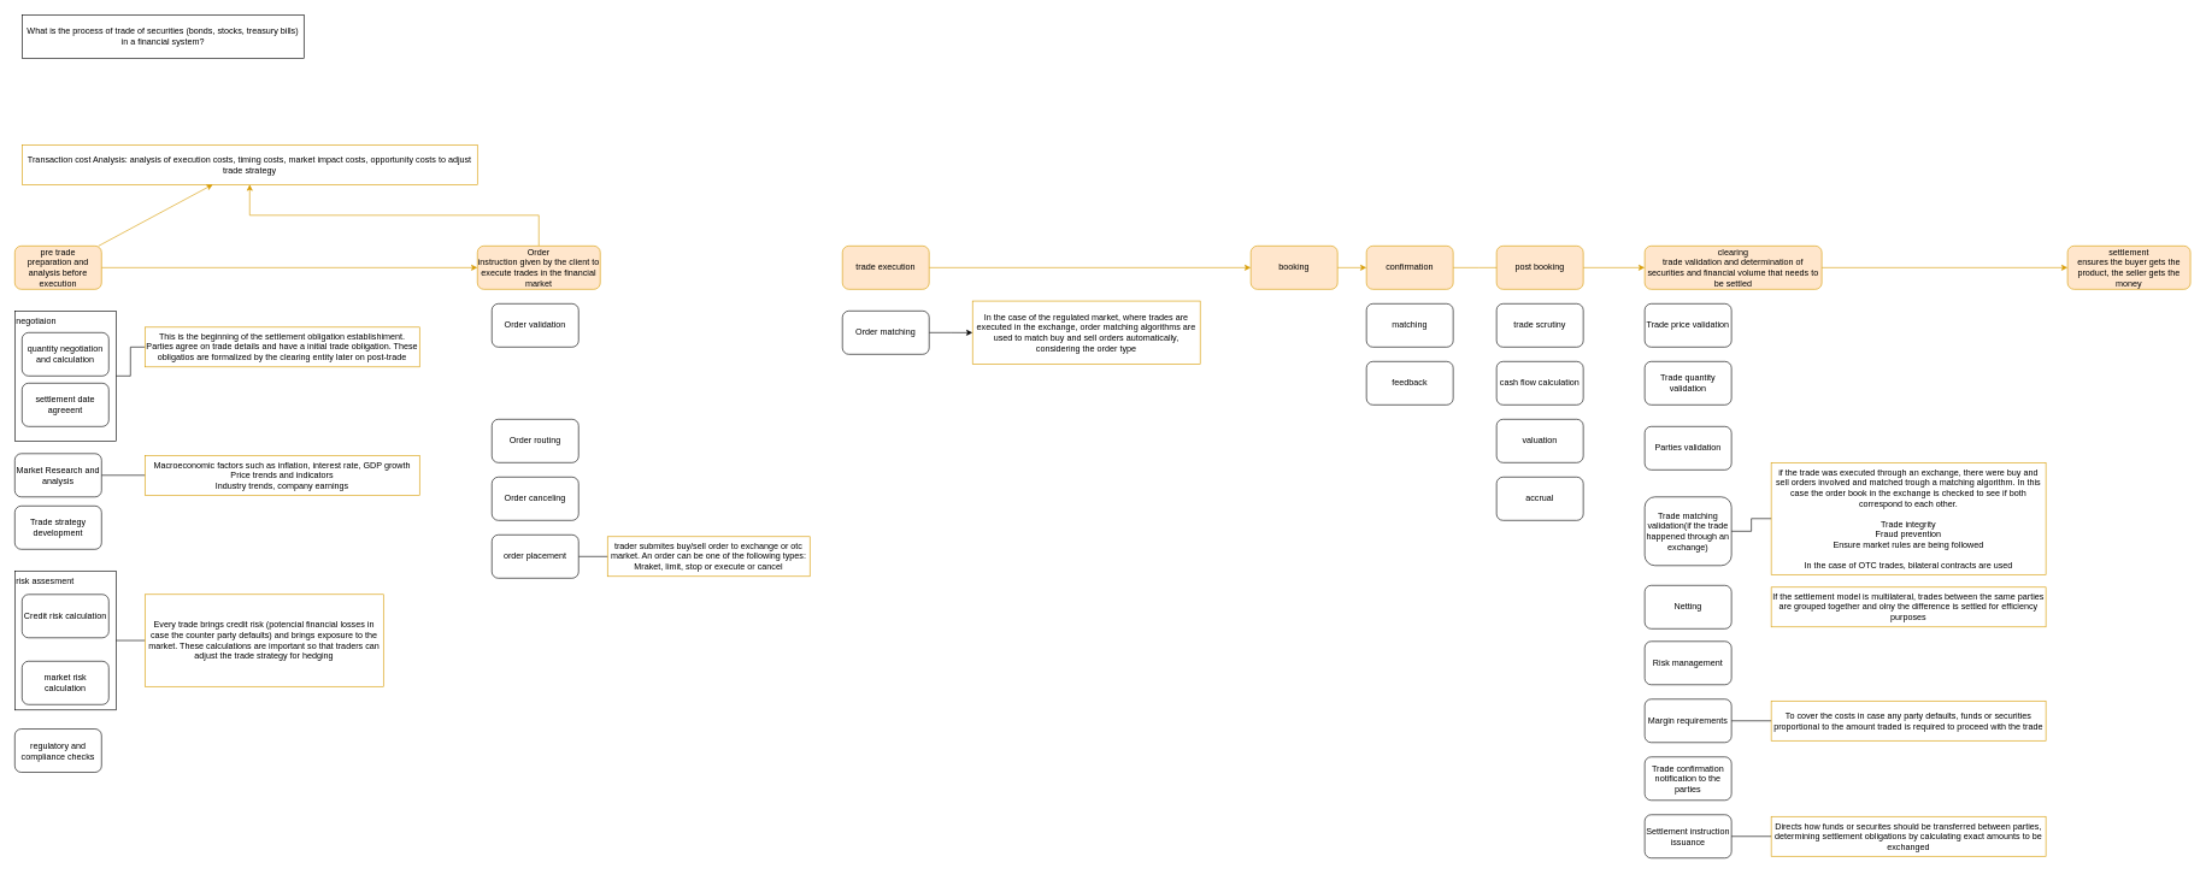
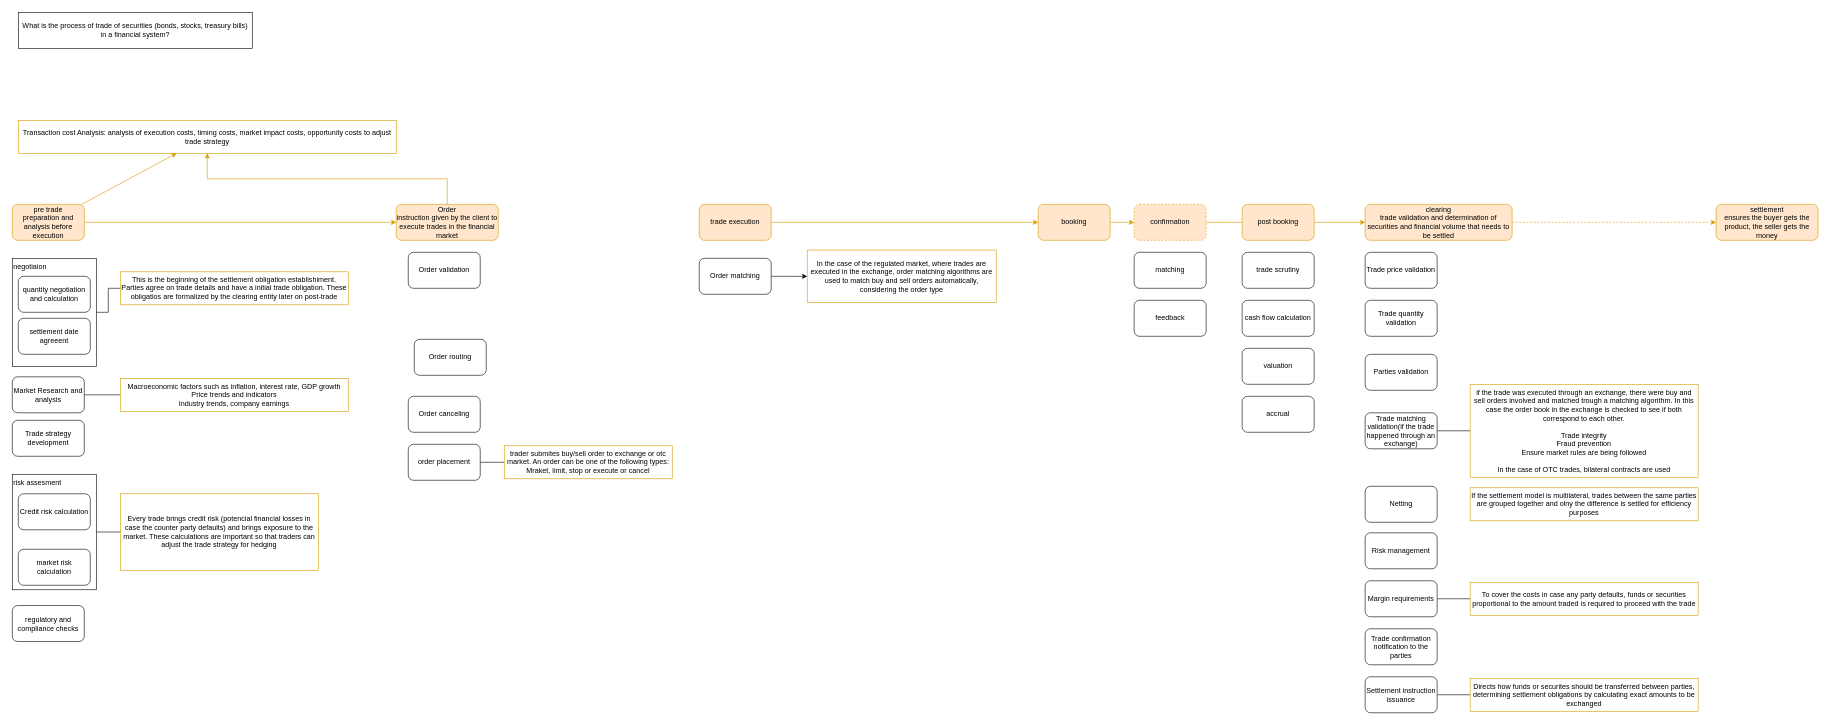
- <mxCell id="10" value="confirmation" style="rounded=1;whiteSpace=wrap;html=1;fillColor=#ffe6cc;strokeColor=#d79b00;" parent="1" vertex="1"><mxGeometry x="1890" y="340" width="120" height="60" as="geometry" /></mxCell>
+ <mxCell id="10" value="confirmation" style="rounded=1;whiteSpace=wrap;html=1;fillColor=#ffe6cc;strokeColor=#d79b00;dashed=1;" parent="1" vertex="1"><mxGeometry x="1890" y="340" width="120" height="60" as="geometry" /></mxCell>
- <mxCell id="14" style="edgeStyle=orthogonalEdgeStyle;rounded=0;orthogonalLoop=1;jettySize=auto;html=1;fillColor=#ffe6cc;strokeColor=#d79b00;" parent="1" source="15" target="16" edge="1"><mxGeometry relative="1" as="geometry"><mxPoint x="2855" y="370" as="targetPoint" /></mxGeometry></mxCell>
+ <mxCell id="14" style="edgeStyle=orthogonalEdgeStyle;rounded=0;orthogonalLoop=1;jettySize=auto;html=1;fillColor=#ffe6cc;strokeColor=#d79b00;dashed=1;" parent="1" source="15" target="16" edge="1"><mxGeometry relative="1" as="geometry"><mxPoint x="2855" y="370" as="targetPoint" /></mxGeometry></mxCell>
- <mxCell id="57" value="Order routing" style="rounded=1;whiteSpace=wrap;html=1;" vertex="1" parent="1"><mxGeometry x="680" y="580" width="120" height="60" as="geometry" /></mxCell>
+ <mxCell id="57" value="Order routing" style="rounded=1;whiteSpace=wrap;html=1;" vertex="1" parent="1"><mxGeometry x="690" y="565" width="120" height="60" as="geometry" /></mxCell>
- <mxCell id="30" value="Trade matching validation(if the trade happened through an exchange)" style="rounded=1;whiteSpace=wrap;html=1;" vertex="1" parent="1"><mxGeometry x="2275" y="687.5" width="120" height="95" as="geometry" /></mxCell>
+ <mxCell id="30" value="Trade matching validation(if the trade happened through an exchange)" style="rounded=1;whiteSpace=wrap;html=1;" vertex="1" parent="1"><mxGeometry x="2275" y="687.5" width="120" height="60" as="geometry" /></mxCell>
